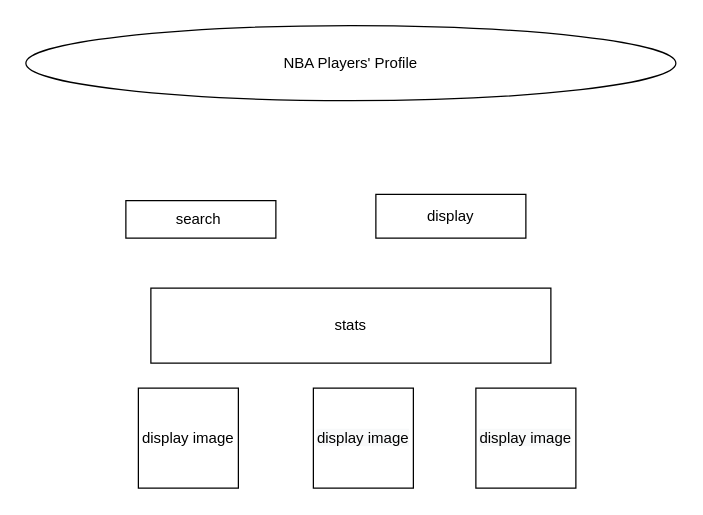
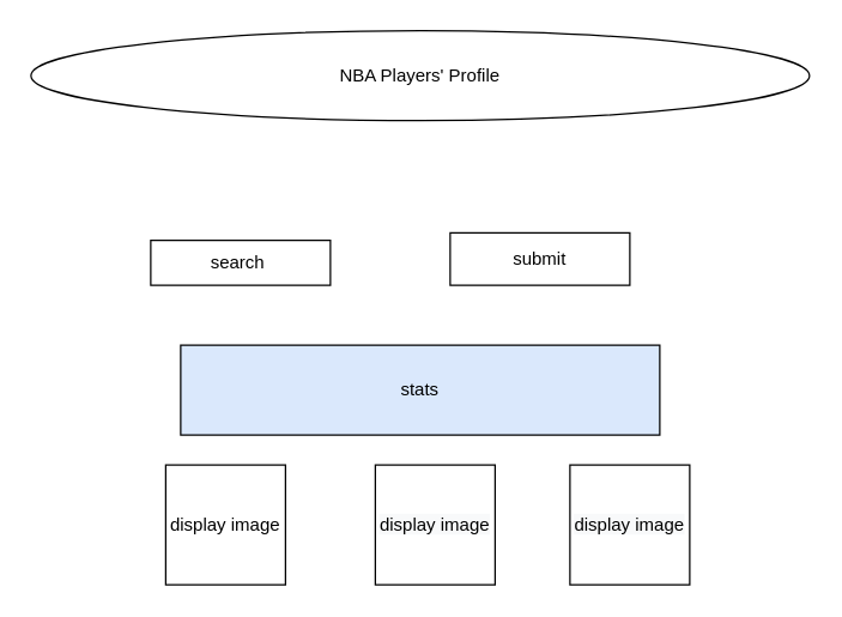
- <mxCell id="4" value="display" style="rounded=0;whiteSpace=wrap;html=1;" vertex="1" parent="1"><mxGeometry x="300" y="155" width="120" height="35" as="geometry" /></mxCell>
+ <mxCell id="4" value="submit" style="rounded=0;whiteSpace=wrap;html=1;" vertex="1" parent="1"><mxGeometry x="300" y="155" width="120" height="35" as="geometry" /></mxCell>
- <mxCell id="8" value="stats" style="rounded=0;whiteSpace=wrap;html=1;" vertex="1" parent="1"><mxGeometry x="120" y="230" width="320" height="60" as="geometry" /></mxCell>
+ <mxCell id="8" value="stats" style="rounded=0;whiteSpace=wrap;html=1;fillColor=#dae8fc;" vertex="1" parent="1"><mxGeometry x="120" y="230" width="320" height="60" as="geometry" /></mxCell>
